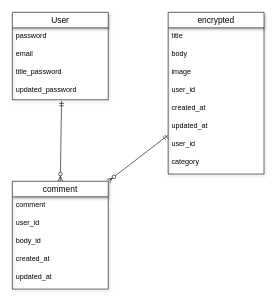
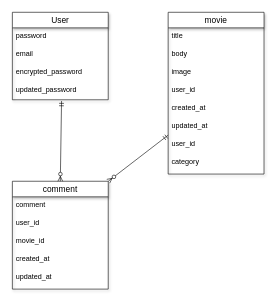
- <mxCell id="7" value="encrypted" style="swimlane;fontStyle=0;childLayout=stackLayout;horizontal=1;startSize=26;horizontalStack=0;resizeParent=1;resizeParentMax=0;resizeLast=0;collapsible=1;marginBottom=0;align=center;fontSize=14;shadow=1;" vertex="1" parent="1"><mxGeometry x="280" y="20" width="160" height="270" as="geometry" /></mxCell>
+ <mxCell id="7" value="movie" style="swimlane;fontStyle=0;childLayout=stackLayout;horizontal=1;startSize=26;horizontalStack=0;resizeParent=1;resizeParentMax=0;resizeLast=0;collapsible=1;marginBottom=0;align=center;fontSize=14;shadow=1;" vertex="1" parent="1"><mxGeometry x="280" y="20" width="160" height="270" as="geometry" /></mxCell>
- <mxCell id="5" value="title_password" style="text;strokeColor=none;fillColor=none;spacingLeft=4;spacingRight=4;overflow=hidden;rotatable=0;points=[[0,0.5],[1,0.5]];portConstraint=eastwest;fontSize=12;" vertex="1" parent="2"><mxGeometry y="86" width="160" height="30" as="geometry" /></mxCell>
+ <mxCell id="5" value="encrypted_password" style="text;strokeColor=none;fillColor=none;spacingLeft=4;spacingRight=4;overflow=hidden;rotatable=0;points=[[0,0.5],[1,0.5]];portConstraint=eastwest;fontSize=12;" vertex="1" parent="2"><mxGeometry y="86" width="160" height="30" as="geometry" /></mxCell>
- <mxCell id="19" value="body_id" style="text;strokeColor=none;fillColor=none;spacingLeft=4;spacingRight=4;overflow=hidden;rotatable=0;points=[[0,0.5],[1,0.5]];portConstraint=eastwest;fontSize=12;" vertex="1" parent="16"><mxGeometry y="86" width="160" height="30" as="geometry" /></mxCell>
+ <mxCell id="19" value="movie_id" style="text;strokeColor=none;fillColor=none;spacingLeft=4;spacingRight=4;overflow=hidden;rotatable=0;points=[[0,0.5],[1,0.5]];portConstraint=eastwest;fontSize=12;" vertex="1" parent="16"><mxGeometry y="86" width="160" height="30" as="geometry" /></mxCell>
